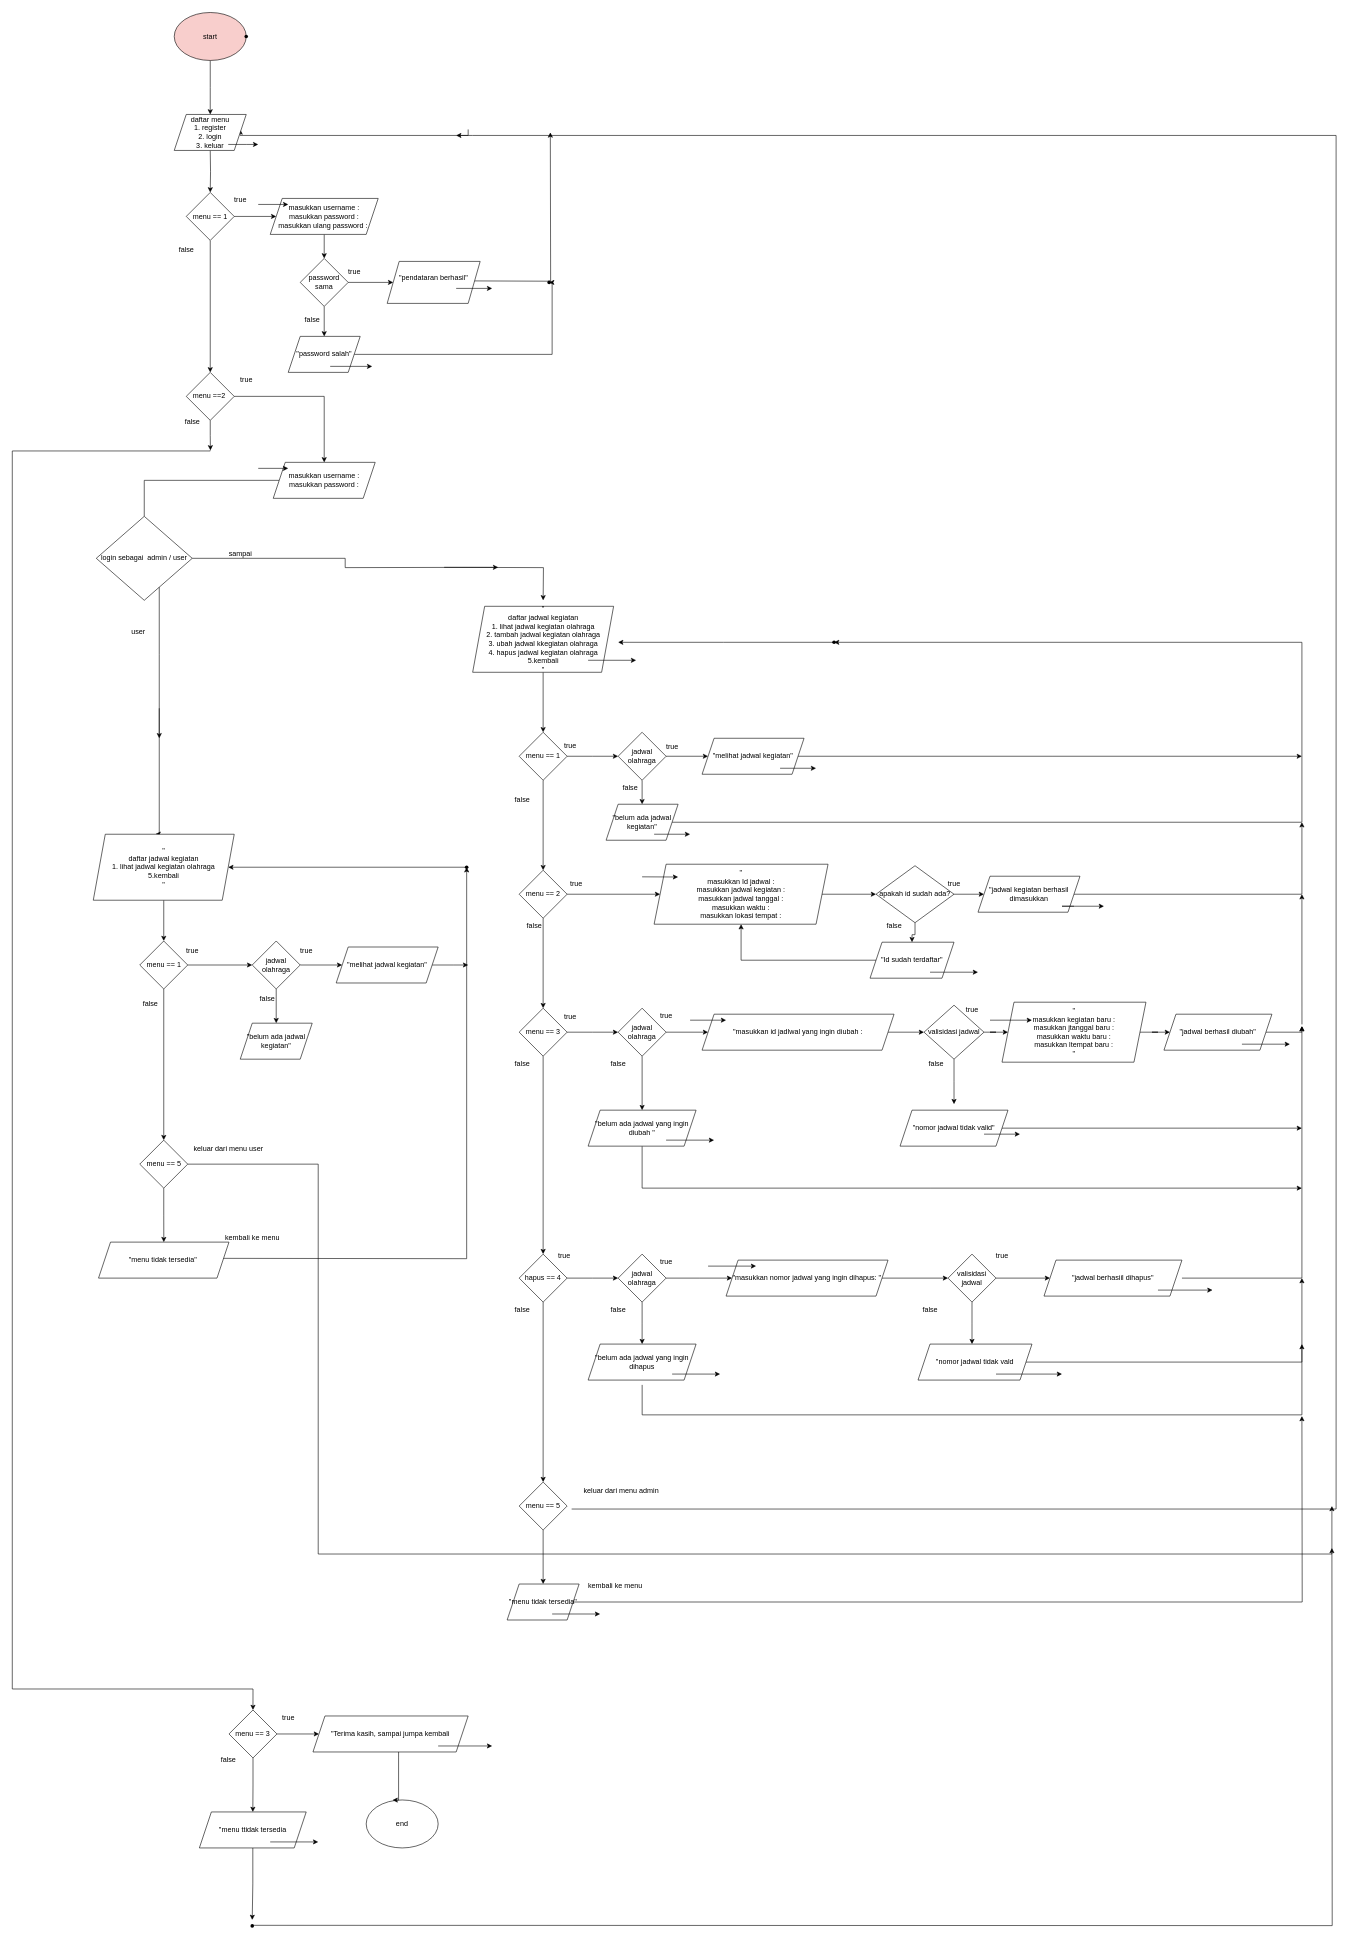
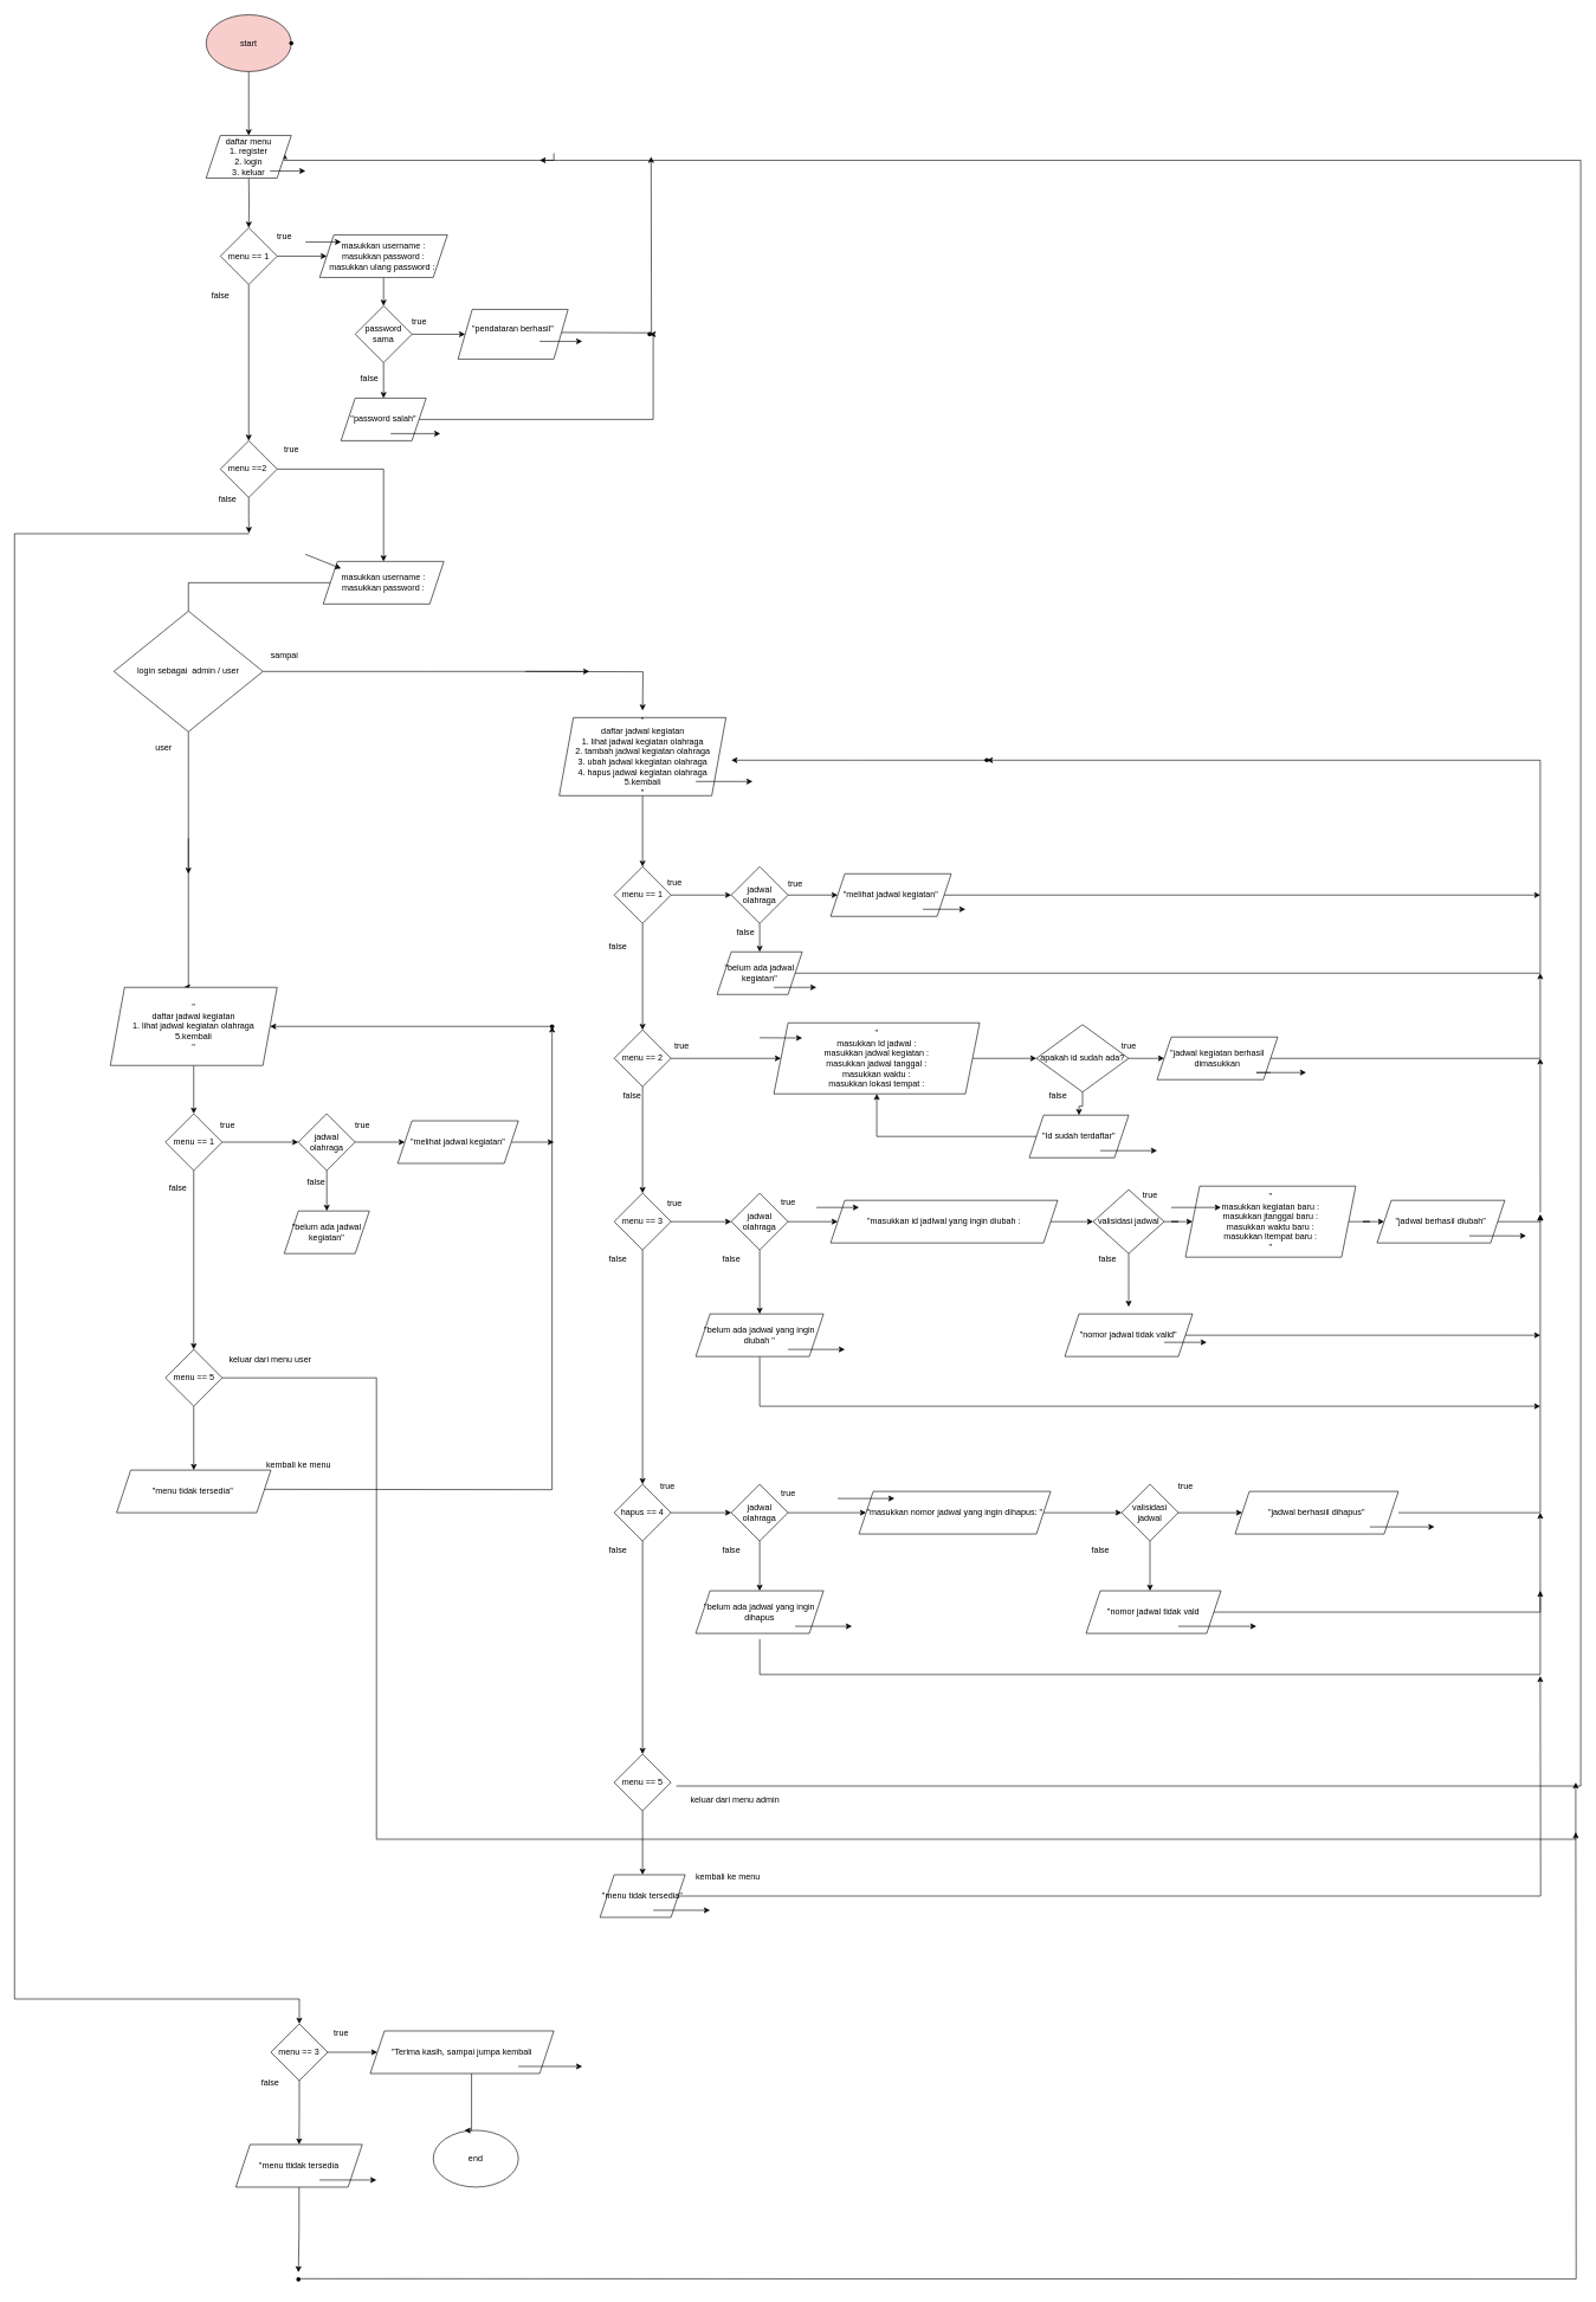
- <mxCell id="19" value="masukkan username :&lt;div&gt;masukkan password :&lt;/div&gt;" style="shape=parallelogram;perimeter=parallelogramPerimeter;whiteSpace=wrap;html=1;fixedSize=1;" parent="1" vertex="1"><mxGeometry x="455" y="770" width="170" height="60" as="geometry" /></mxCell>
+ <mxCell id="19" value="masukkan username :&lt;div&gt;masukkan password :&lt;/div&gt;" style="shape=parallelogram;perimeter=parallelogramPerimeter;whiteSpace=wrap;html=1;fixedSize=1;" parent="1" vertex="1"><mxGeometry x="455" y="790" width="170" height="60" as="geometry" /></mxCell>
- <mxCell id="21" value="login sebagai&amp;nbsp; admin / user" style="rhombus;whiteSpace=wrap;html=1;" parent="1" vertex="1"><mxGeometry x="160" y="860" width="160" height="140" as="geometry" /></mxCell>
+ <mxCell id="21" value="login sebagai&amp;nbsp; admin / user" style="rhombus;whiteSpace=wrap;html=1;" parent="1" vertex="1"><mxGeometry x="160" y="860" width="210" height="170" as="geometry" /></mxCell>
- <mxCell id="103" value="keluar dari menu admin" style="text;html=1;align=center;verticalAlign=middle;resizable=0;points=[];autosize=1;strokeColor=none;fillColor=none;" parent="1" vertex="1"><mxGeometry x="960" y="2470" width="150" height="30" as="geometry" /></mxCell>
+ <mxCell id="103" value="keluar dari menu admin" style="text;html=1;align=center;verticalAlign=middle;resizable=0;points=[];autosize=1;strokeColor=none;fillColor=none;" parent="1" vertex="1"><mxGeometry x="960" y="2520" width="150" height="30" as="geometry" /></mxCell>
